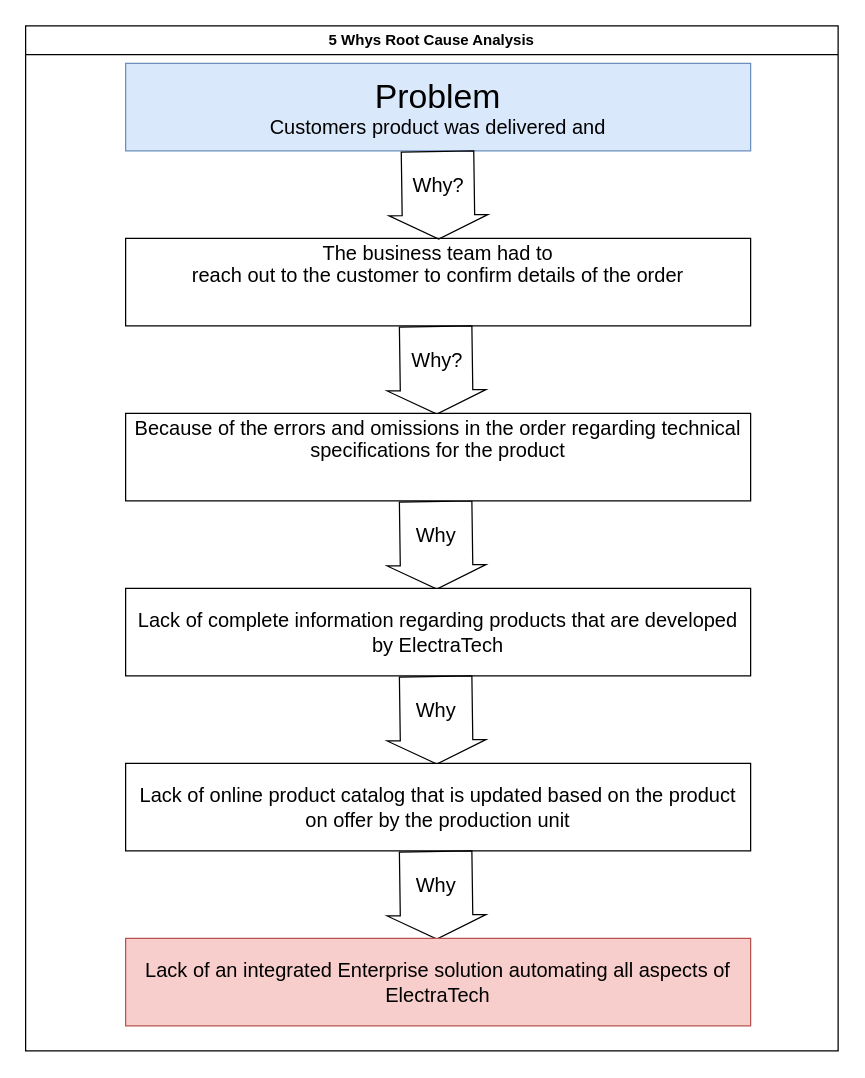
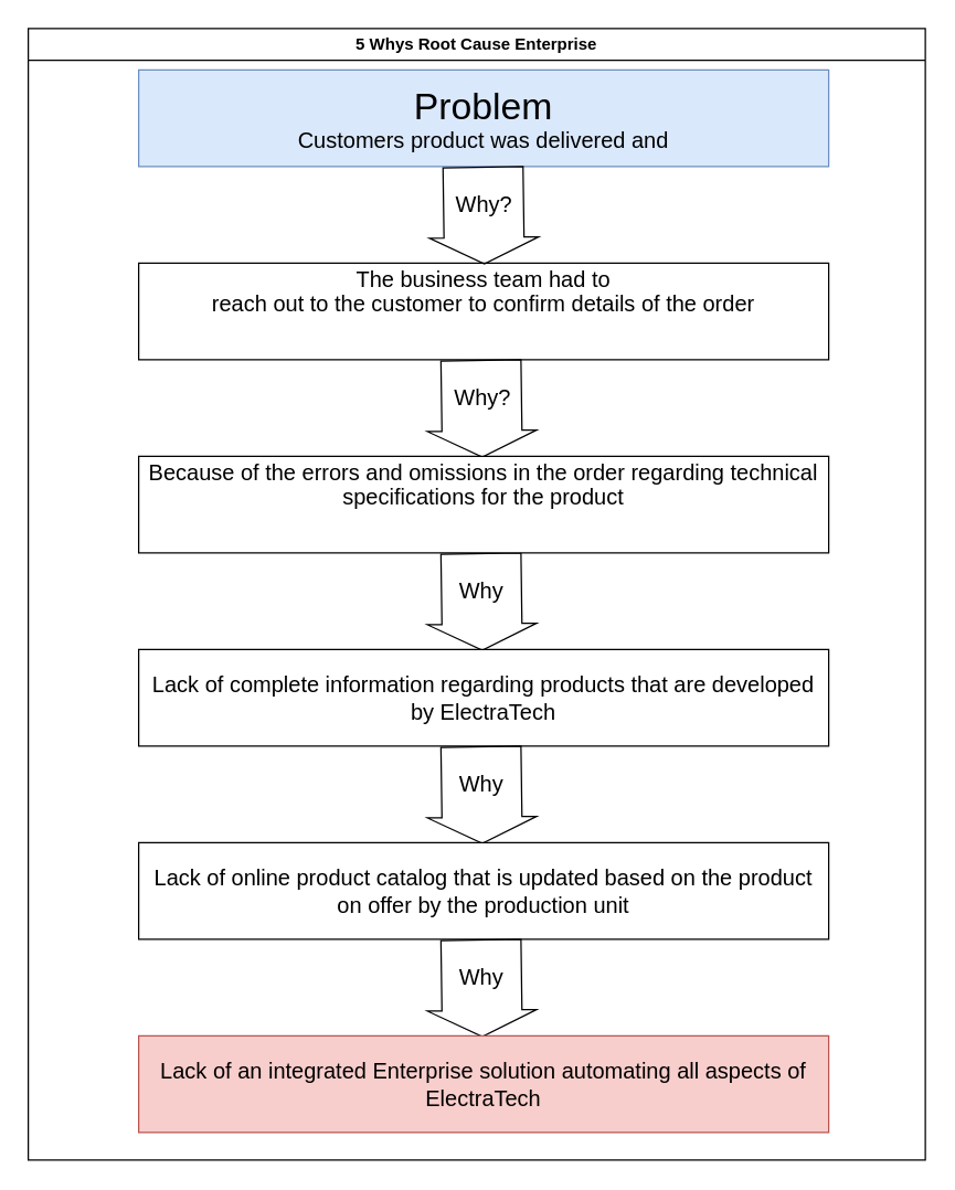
- <mxCell id="21" value="5 Whys Root Cause Analysis" style="swimlane;whiteSpace=wrap;html=1;" vertex="1" parent="1"><mxGeometry x="20" y="20" width="650" height="820" as="geometry" /></mxCell>
+ <mxCell id="21" value="5 Whys Root Cause Enterprise" style="swimlane;whiteSpace=wrap;html=1;" vertex="1" parent="1"><mxGeometry x="20" y="20" width="650" height="820" as="geometry" /></mxCell>
